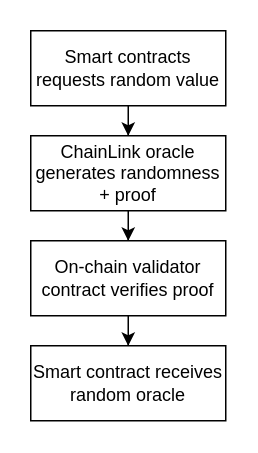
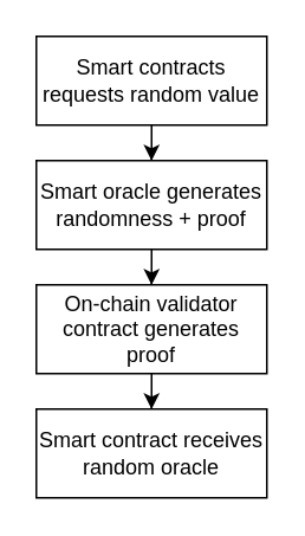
- <mxCell id="5" value="ChainLink oracle generates randomness + proof" style="rounded=0;whiteSpace=wrap;html=1;" vertex="1" parent="1"><mxGeometry x="20" y="90" width="130" height="50" as="geometry" /></mxCell>
+ <mxCell id="5" value="Smart oracle generates randomness + proof" style="rounded=0;whiteSpace=wrap;html=1;" vertex="1" parent="1"><mxGeometry x="20" y="90" width="130" height="50" as="geometry" /></mxCell>
- <mxCell id="7" value="On-chain validator contract verifies proof" style="rounded=0;whiteSpace=wrap;html=1;" vertex="1" parent="1"><mxGeometry x="20" y="160" width="130" height="50" as="geometry" /></mxCell>
+ <mxCell id="7" value="On-chain validator contract generates proof" style="rounded=0;whiteSpace=wrap;html=1;" vertex="1" parent="1"><mxGeometry x="20" y="160" width="130" height="50" as="geometry" /></mxCell>
